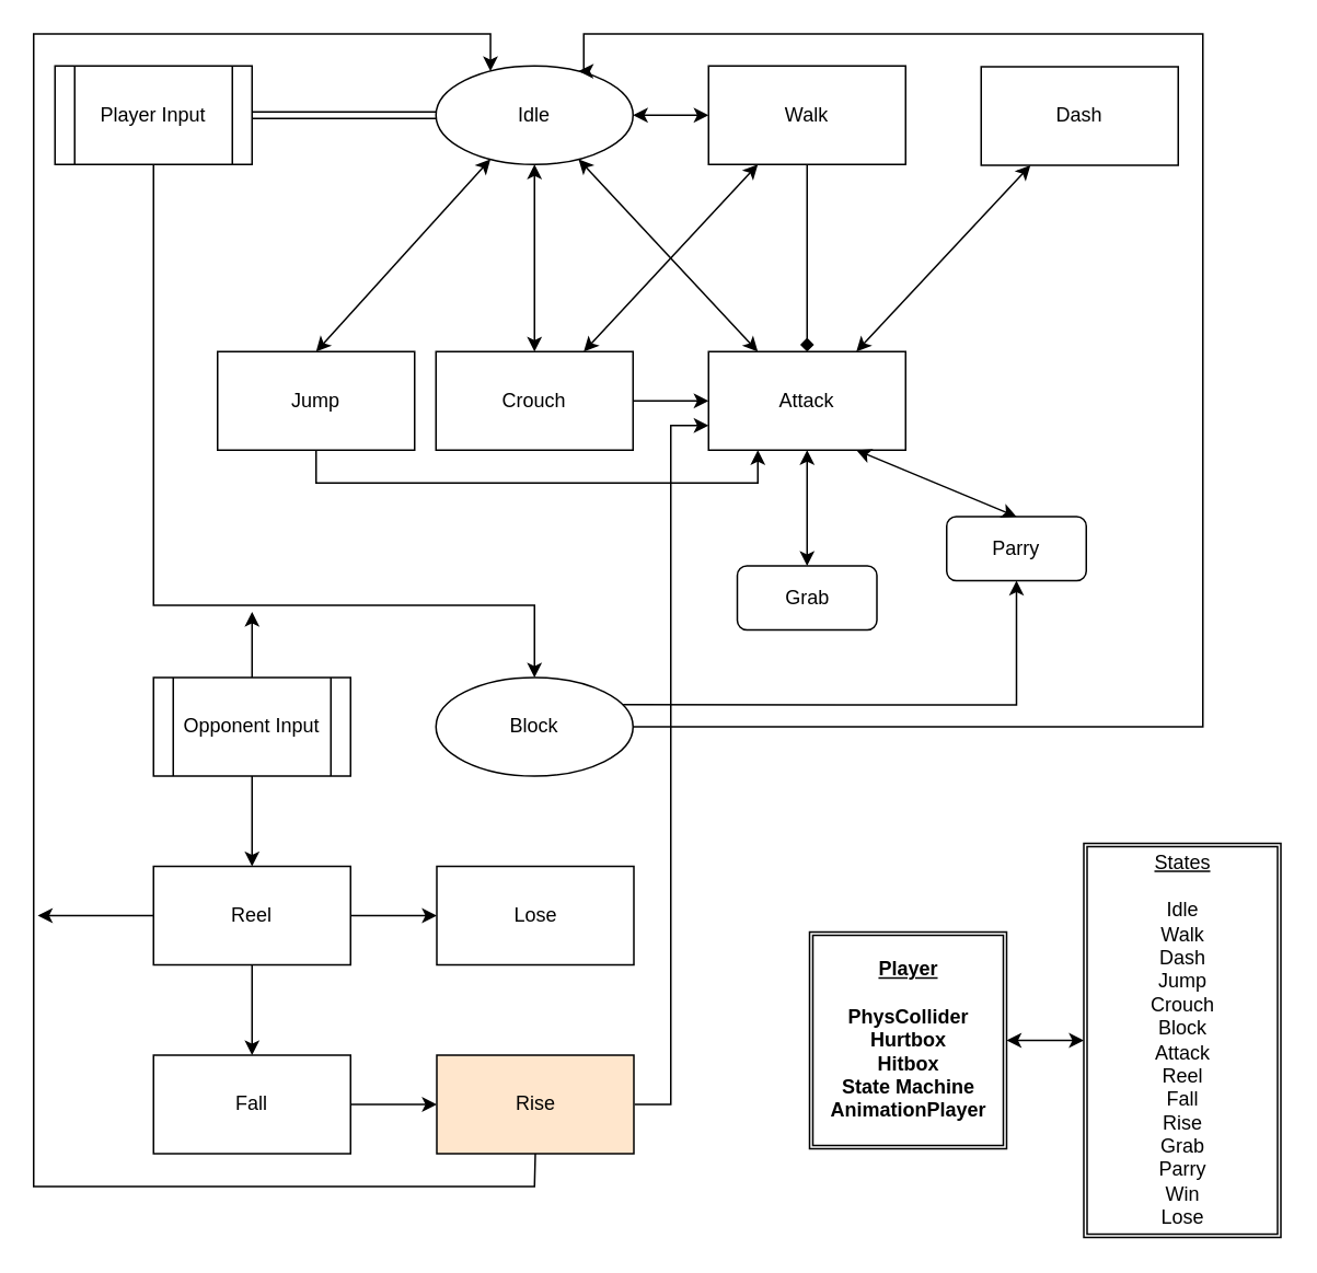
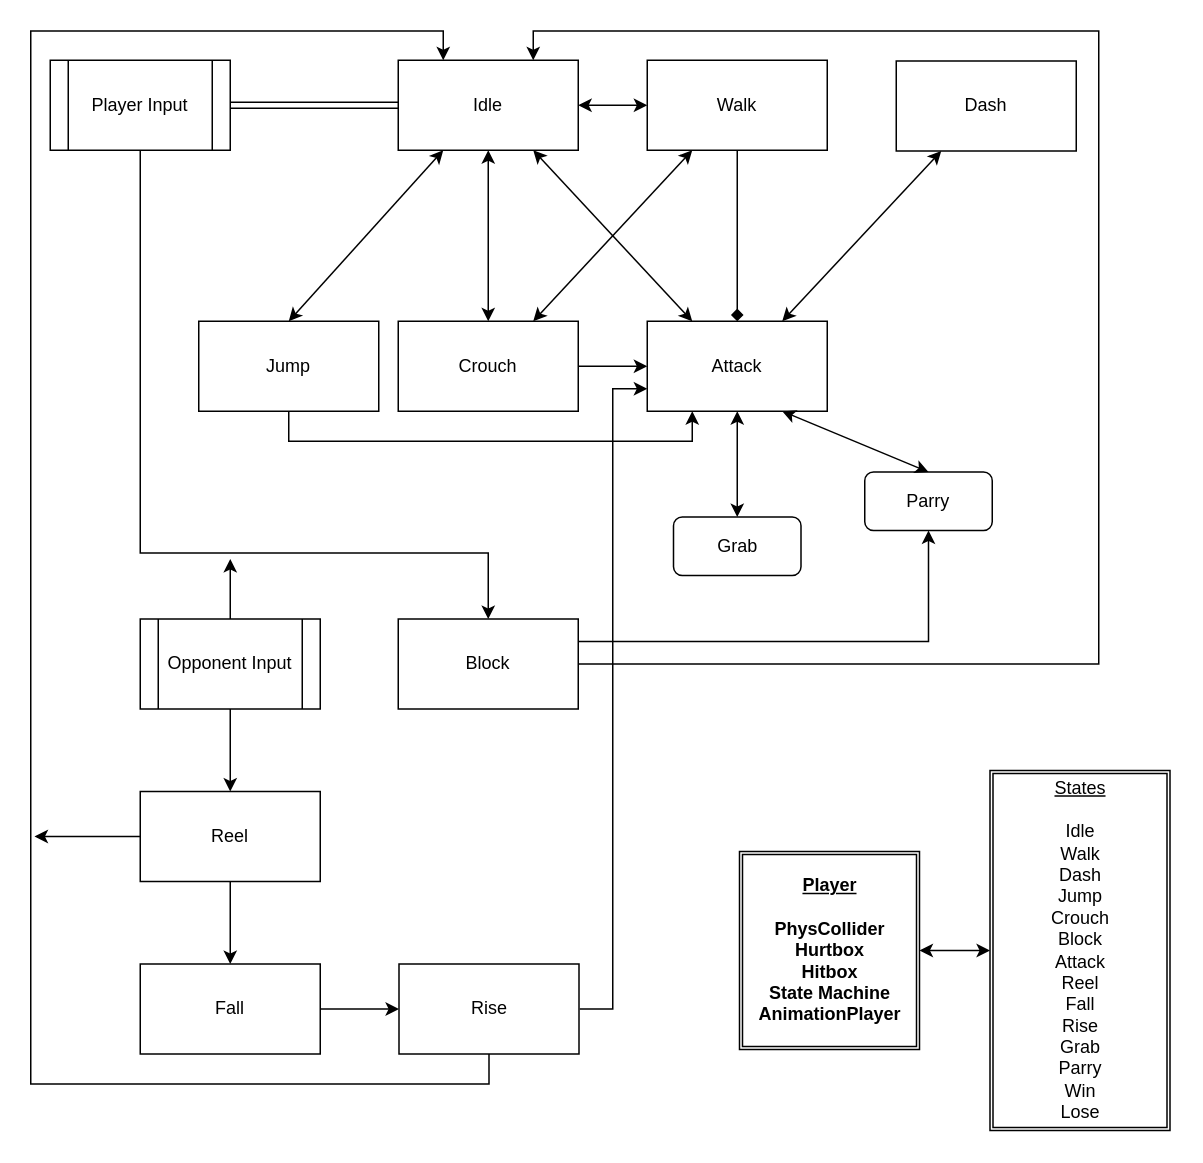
- <mxCell id="2" value="Idle&lt;br&gt;" style="ellipse;whiteSpace=wrap;html=1;" vertex="1" parent="1"><mxGeometry x="265" y="39.5" width="120" height="60" as="geometry" /></mxCell>
+ <mxCell id="2" value="Idle&lt;br&gt;" style="rounded=0;whiteSpace=wrap;html=1;" vertex="1" parent="1"><mxGeometry x="265" y="39.5" width="120" height="60" as="geometry" /></mxCell>
- <mxCell id="30" value="Block" style="ellipse;whiteSpace=wrap;html=1;" vertex="1" parent="1"><mxGeometry x="265" y="412" width="120" height="60" as="geometry" /></mxCell>
+ <mxCell id="30" value="Block" style="rounded=0;whiteSpace=wrap;html=1;" vertex="1" parent="1"><mxGeometry x="265" y="412" width="120" height="60" as="geometry" /></mxCell>
- <mxCell id="9" style="edgeStyle=orthogonalEdgeStyle;rounded=0;orthogonalLoop=1;jettySize=auto;html=1;exitX=1;exitY=0.5;exitDx=0;exitDy=0;entryX=0;entryY=0.5;entryDx=0;entryDy=0;" edge="1" parent="1" source="11" target="37"><mxGeometry relative="1" as="geometry" /></mxCell>
- <mxCell id="37" value="Lose" style="rounded=0;whiteSpace=wrap;html=1;" vertex="1" parent="1"><mxGeometry x="265.5" y="527" width="120" height="60" as="geometry" /></mxCell>
- <mxCell id="36" value="Rise" style="rounded=0;whiteSpace=wrap;html=1;fillColor=#ffe6cc;" vertex="1" parent="1"><mxGeometry x="265.5" y="642" width="120" height="60" as="geometry" /></mxCell>
+ <mxCell id="36" value="Rise" style="rounded=0;whiteSpace=wrap;html=1;" vertex="1" parent="1"><mxGeometry x="265.5" y="642" width="120" height="60" as="geometry" /></mxCell>
